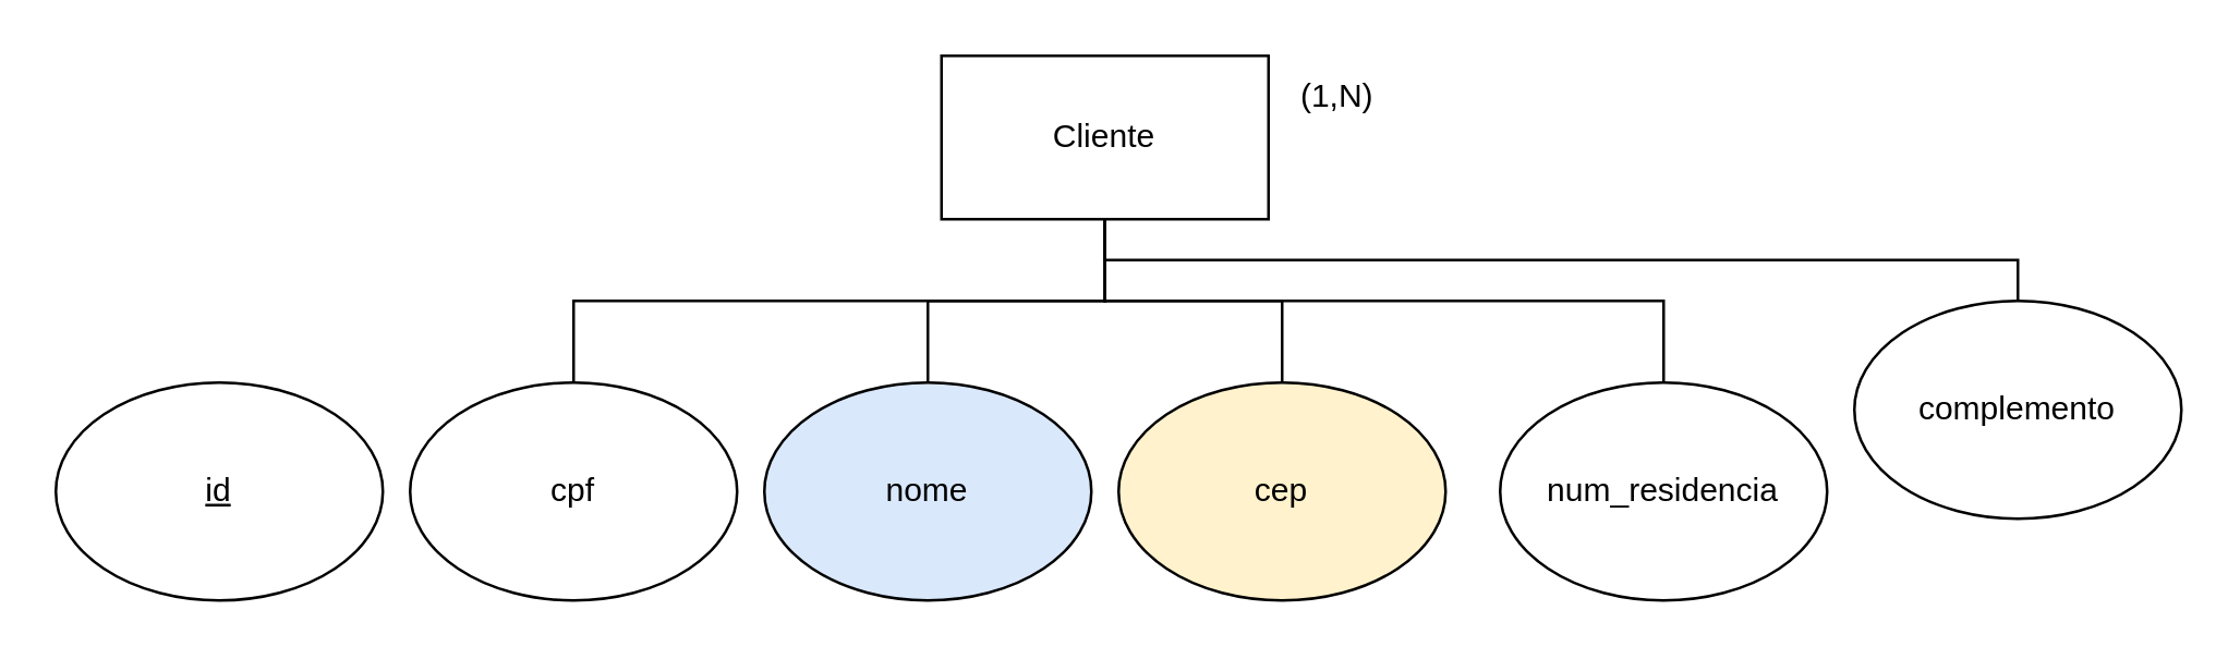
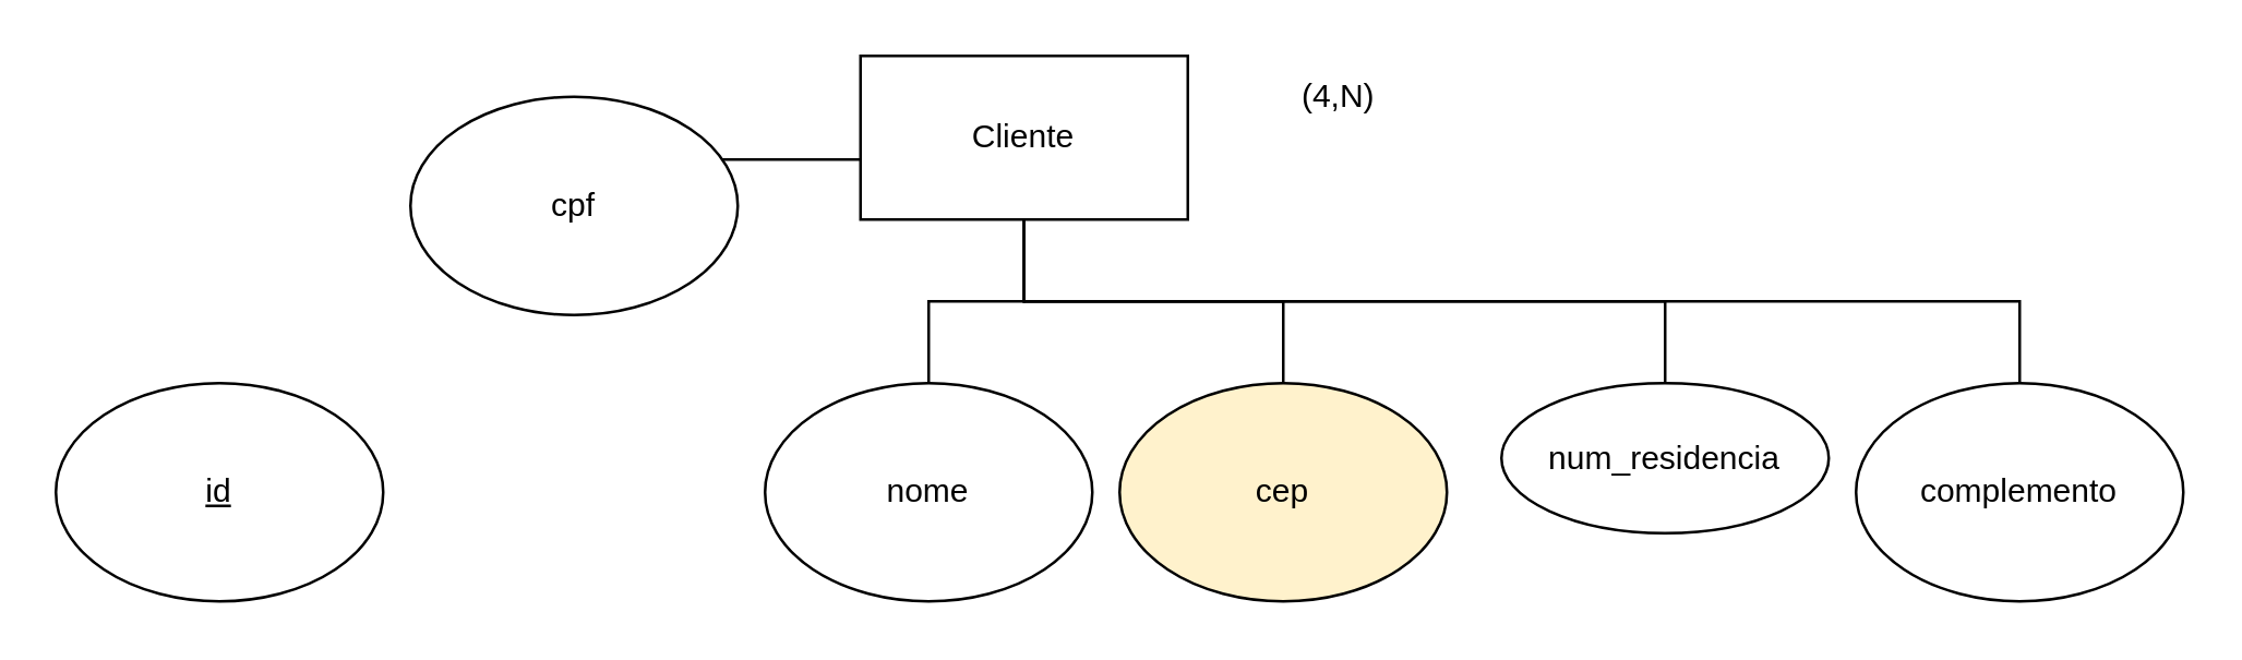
- <mxCell id="11" value="(1,N)" style="text;html=1;align=center;verticalAlign=middle;resizable=0;points=[];autosize=1;strokeColor=none;fillColor=none;" vertex="1" parent="1"><mxGeometry x="465" y="20" width="50" height="30" as="geometry" /></mxCell>
+ <mxCell id="11" value="(4,N)" style="text;html=1;align=center;verticalAlign=middle;resizable=0;points=[];autosize=1;strokeColor=none;fillColor=none;" vertex="1" parent="1"><mxGeometry x="465" y="20" width="50" height="30" as="geometry" /></mxCell>
- <mxCell id="7" value="Cliente" style="rounded=0;whiteSpace=wrap;html=1;" vertex="1" parent="1"><mxGeometry x="345" y="20" width="120" height="60" as="geometry" /></mxCell>
+ <mxCell id="7" value="Cliente" style="rounded=0;whiteSpace=wrap;html=1;" vertex="1" parent="1"><mxGeometry x="315" y="20" width="120" height="60" as="geometry" /></mxCell>
- <mxCell id="14" value="complemento" style="ellipse;whiteSpace=wrap;html=1;" vertex="1" parent="1"><mxGeometry x="680" y="110" width="120" height="80" as="geometry" /></mxCell>
+ <mxCell id="14" value="complemento" style="ellipse;whiteSpace=wrap;html=1;" vertex="1" parent="1"><mxGeometry x="680" y="140" width="120" height="80" as="geometry" /></mxCell>
- <mxCell id="9" value="cpf" style="ellipse;whiteSpace=wrap;html=1;" vertex="1" parent="1"><mxGeometry x="150" y="140" width="120" height="80" as="geometry" /></mxCell>
+ <mxCell id="9" value="cpf" style="ellipse;whiteSpace=wrap;html=1;" vertex="1" parent="1"><mxGeometry x="150" y="35" width="120" height="80" as="geometry" /></mxCell>
- <mxCell id="8" value="nome" style="ellipse;whiteSpace=wrap;html=1;fillColor=#dae8fc;" vertex="1" parent="1"><mxGeometry x="280" y="140" width="120" height="80" as="geometry" /></mxCell>
+ <mxCell id="8" value="nome" style="ellipse;whiteSpace=wrap;html=1;" vertex="1" parent="1"><mxGeometry x="280" y="140" width="120" height="80" as="geometry" /></mxCell>
- <mxCell id="13" value="num_residencia" style="ellipse;whiteSpace=wrap;html=1;" vertex="1" parent="1"><mxGeometry x="550" y="140" width="120" height="80" as="geometry" /></mxCell>
+ <mxCell id="13" value="num_residencia" style="ellipse;whiteSpace=wrap;html=1;" vertex="1" parent="1"><mxGeometry x="550" y="140" width="120" height="55" as="geometry" /></mxCell>
